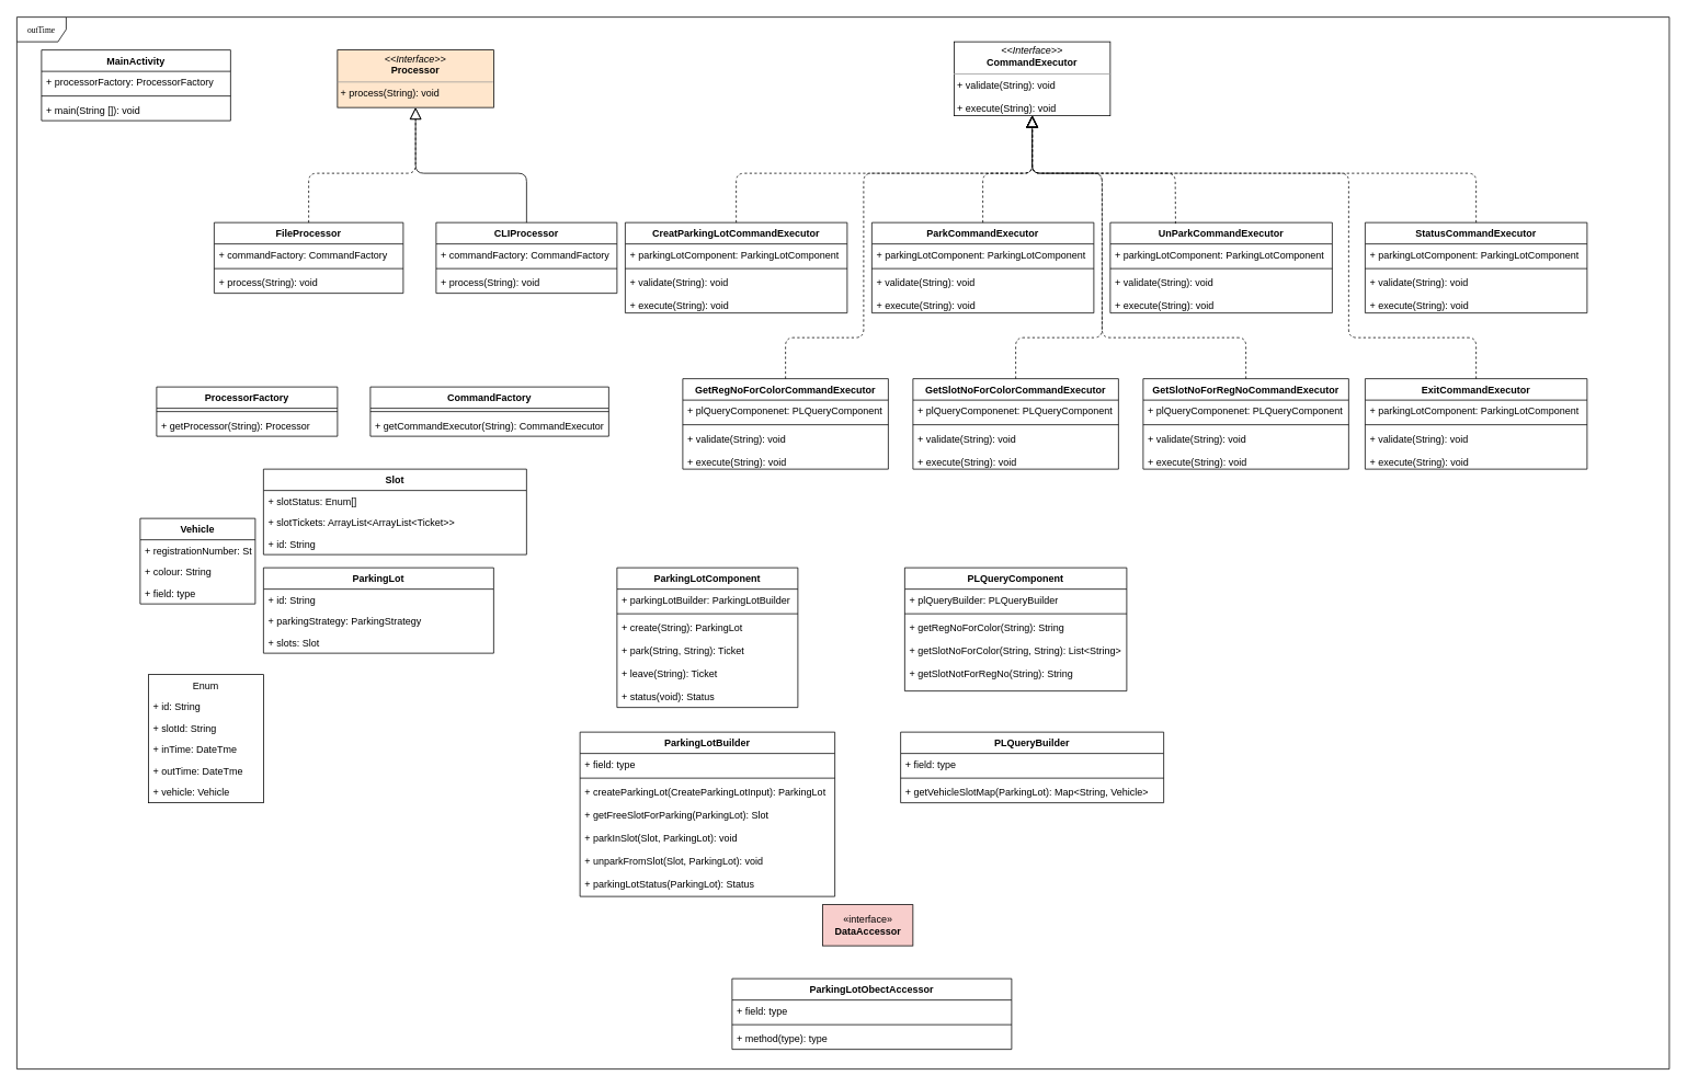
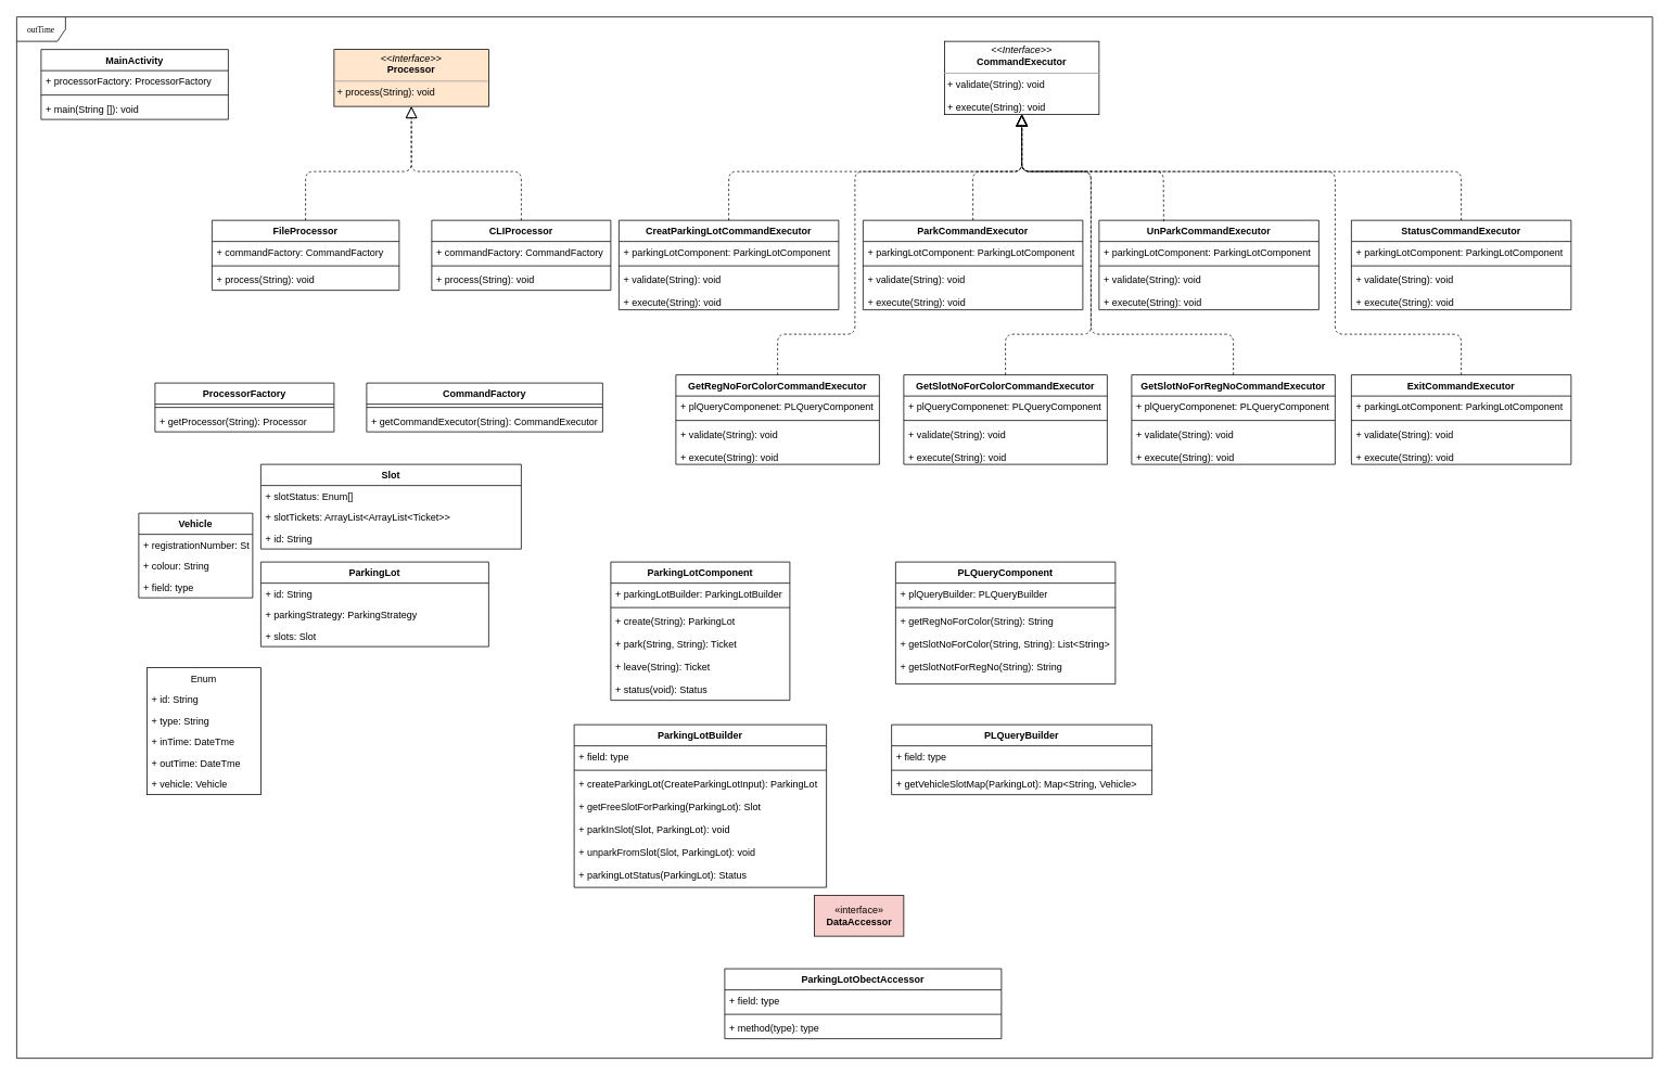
- <mxCell id="52" value="" style="endArrow=block;dashed=0;endFill=0;endSize=12;html=1;exitX=0.5;exitY=0;exitDx=0;exitDy=0;entryX=0.5;entryY=1;entryDx=0;entryDy=0;" parent="1" source="14" target="3" edge="1"><mxGeometry width="160" relative="1" as="geometry"><mxPoint x="420" y="280" as="sourcePoint" /><mxPoint x="530" y="130" as="targetPoint" /><Array as="points"><mxPoint x="640" y="210" /><mxPoint x="505" y="210" /></Array></mxGeometry></mxCell>
+ <mxCell id="52" value="" style="endArrow=block;dashed=1;endFill=0;endSize=12;html=1;exitX=0.5;exitY=0;exitDx=0;exitDy=0;entryX=0.5;entryY=1;entryDx=0;entryDy=0;" parent="1" source="14" target="3" edge="1"><mxGeometry width="160" relative="1" as="geometry"><mxPoint x="420" y="280" as="sourcePoint" /><mxPoint x="530" y="130" as="targetPoint" /><Array as="points"><mxPoint x="640" y="210" /><mxPoint x="505" y="210" /></Array></mxGeometry></mxCell>
- <mxCell id="89" value="+ slotId: String" style="text;strokeColor=none;fillColor=none;align=left;verticalAlign=top;spacingLeft=4;spacingRight=4;overflow=hidden;rotatable=0;points=[[0,0.5],[1,0.5]];portConstraint=eastwest;" vertex="1" parent="87"><mxGeometry y="52" width="140" height="26" as="geometry" /></mxCell>
+ <mxCell id="89" value="+ type: String" style="text;strokeColor=none;fillColor=none;align=left;verticalAlign=top;spacingLeft=4;spacingRight=4;overflow=hidden;rotatable=0;points=[[0,0.5],[1,0.5]];portConstraint=eastwest;" vertex="1" parent="87"><mxGeometry y="52" width="140" height="26" as="geometry" /></mxCell>
